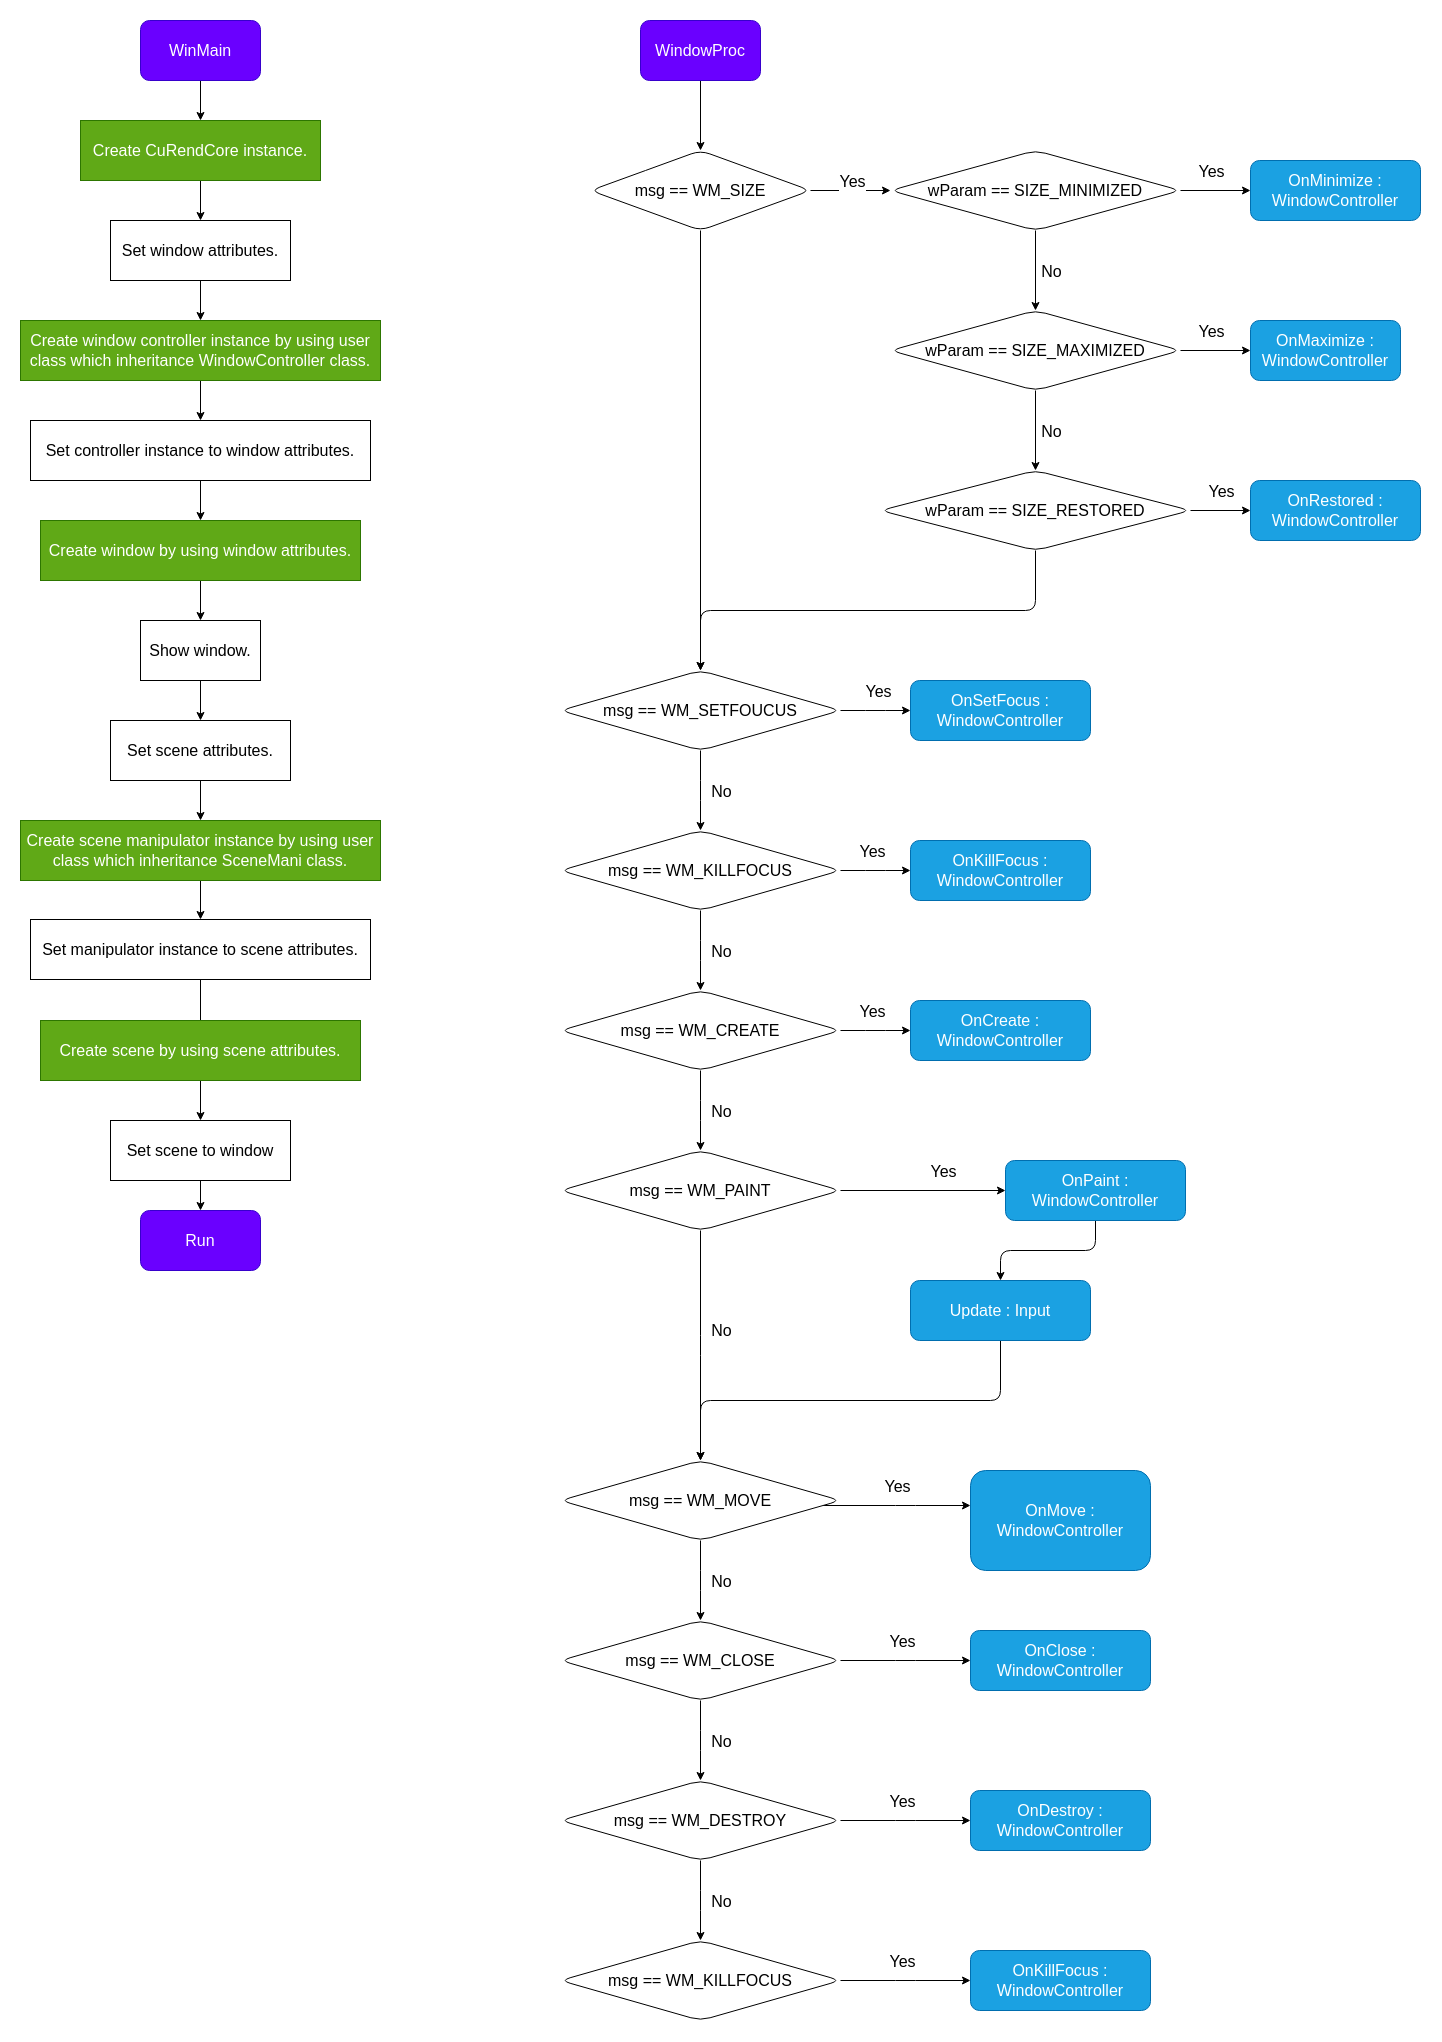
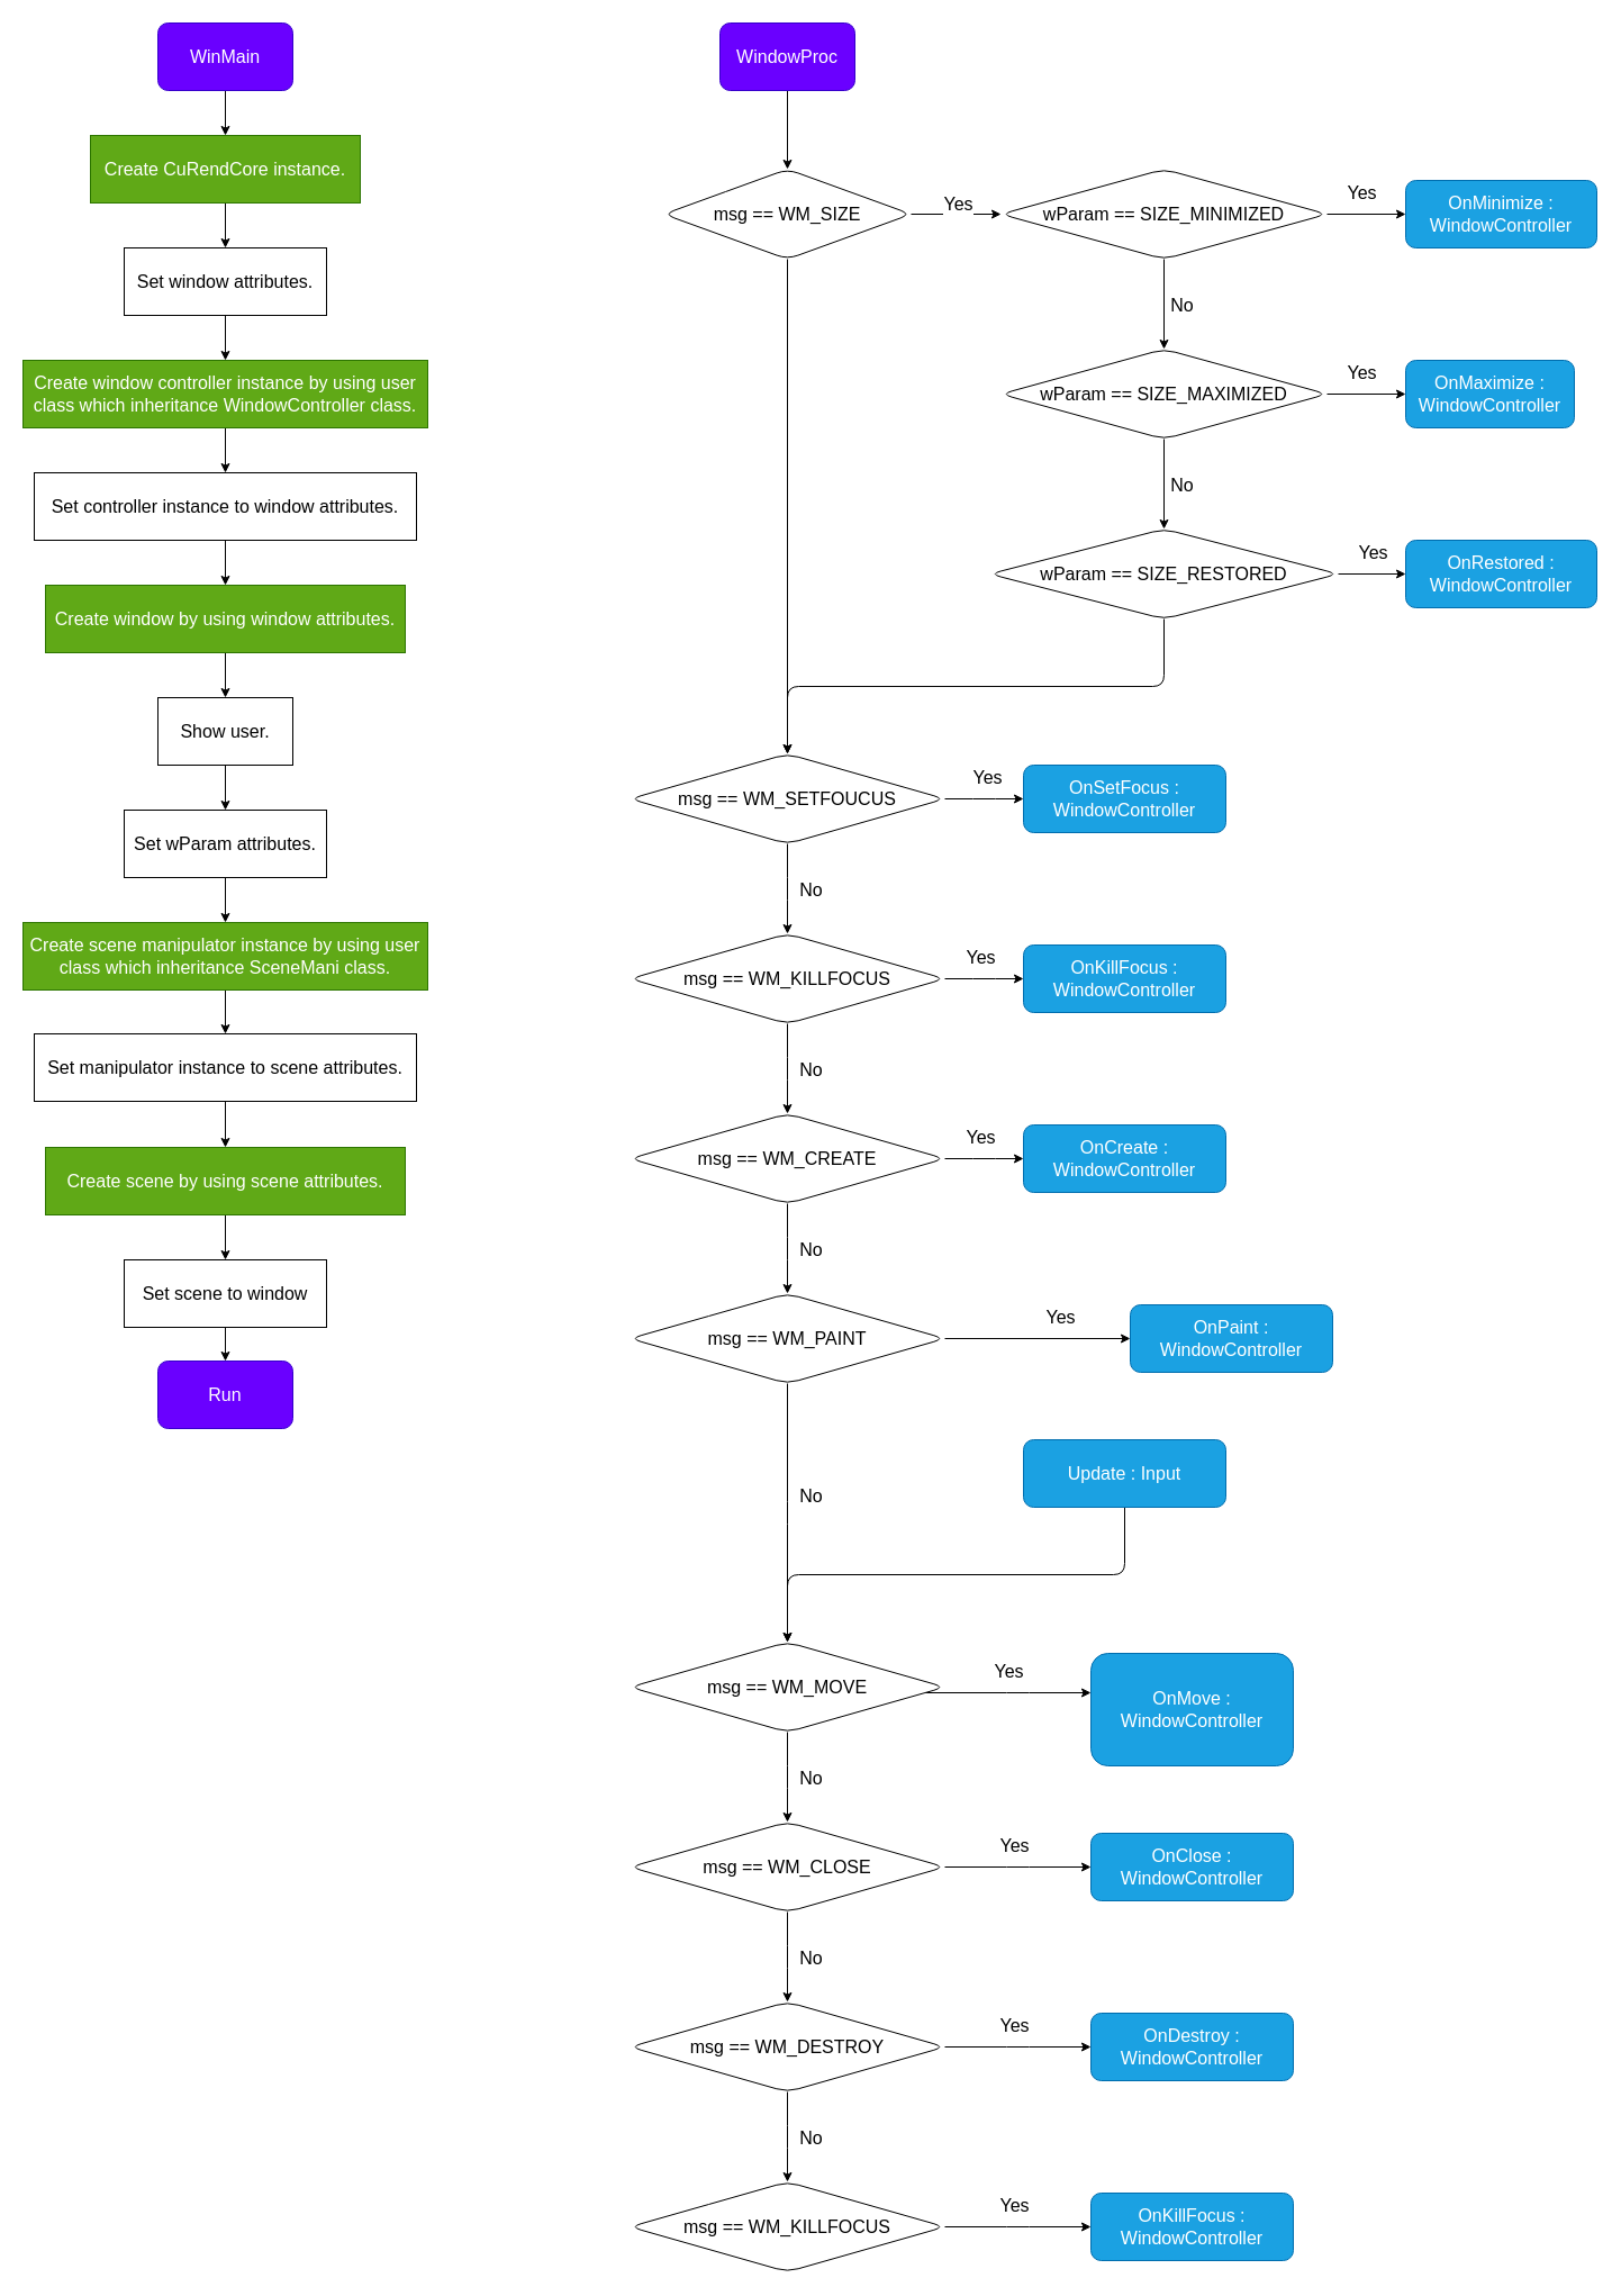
- <mxCell id="15" value="Show window." style="rounded=0;whiteSpace=wrap;html=1;fontSize=16;" parent="1" vertex="1"><mxGeometry x="140" y="620" width="120" height="60" as="geometry" /></mxCell>
+ <mxCell id="15" value="Show user." style="rounded=0;whiteSpace=wrap;html=1;fontSize=16;" parent="1" vertex="1"><mxGeometry x="140" y="620" width="120" height="60" as="geometry" /></mxCell>
- <mxCell id="17" value="Set scene attributes." style="rounded=0;whiteSpace=wrap;html=1;fontSize=16;" parent="1" vertex="1"><mxGeometry x="110" y="720" width="180" height="60" as="geometry" /></mxCell>
+ <mxCell id="17" value="Set wParam attributes." style="rounded=0;whiteSpace=wrap;html=1;fontSize=16;" parent="1" vertex="1"><mxGeometry x="110" y="720" width="180" height="60" as="geometry" /></mxCell>
- <mxCell id="20" style="edgeStyle=none;html=1;fontSize=16;endArrow=none;" parent="1" source="21" target="23" edge="1"><mxGeometry relative="1" as="geometry" /></mxCell>
+ <mxCell id="20" style="edgeStyle=none;html=1;fontSize=16;" parent="1" source="21" target="23" edge="1"><mxGeometry relative="1" as="geometry" /></mxCell>
- <mxCell id="71" value="" style="edgeStyle=elbowEdgeStyle;elbow=vertical;html=1;fontSize=16;" edge="1" parent="1" source="72" target="98"><mxGeometry relative="1" as="geometry" /></mxCell>
